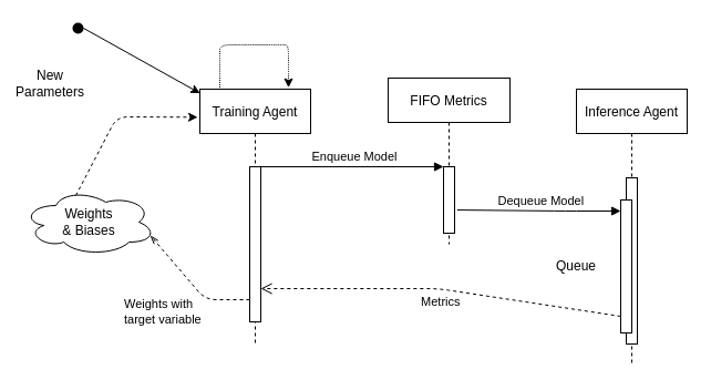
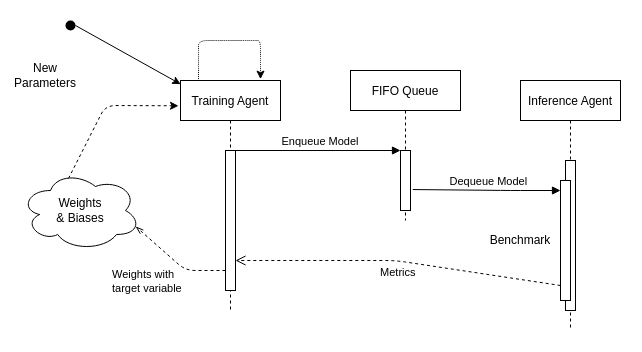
- <mxCell id="4" value="FIFO Metrics" style="shape=umlLifeline;perimeter=lifelinePerimeter;container=1;collapsible=0;recursiveResize=0;rounded=0;shadow=0;strokeWidth=1;allowArrows=0;connectable=0;" parent="1" vertex="1"><mxGeometry x="350" y="70" width="110" height="150" as="geometry" /></mxCell>
+ <mxCell id="4" value="FIFO Queue" style="shape=umlLifeline;perimeter=lifelinePerimeter;container=1;collapsible=0;recursiveResize=0;rounded=0;shadow=0;strokeWidth=1;allowArrows=0;connectable=0;" parent="1" vertex="1"><mxGeometry x="350" y="70" width="110" height="150" as="geometry" /></mxCell>
- <mxCell id="14" value="Weights &lt;br&gt;&amp;amp; Biases" style="ellipse;shape=cloud;whiteSpace=wrap;html=1;" vertex="1" parent="1"><mxGeometry x="20" y="170" width="120" height="60" as="geometry" /></mxCell>
+ <mxCell id="14" value="Weights &lt;br&gt;&amp;amp; Biases" style="ellipse;shape=cloud;whiteSpace=wrap;html=1;" vertex="1" parent="1"><mxGeometry x="20" y="170" width="120" height="80" as="geometry" /></mxCell>
- <mxCell id="18" value="Queue" style="text;html=1;strokeColor=none;fillColor=none;align=center;verticalAlign=middle;whiteSpace=wrap;rounded=0;" vertex="1" parent="1"><mxGeometry x="500" y="230" width="40" height="20" as="geometry" /></mxCell>
+ <mxCell id="18" value="Benchmark" style="text;html=1;strokeColor=none;fillColor=none;align=center;verticalAlign=middle;whiteSpace=wrap;rounded=0;" vertex="1" parent="1"><mxGeometry x="500" y="230" width="40" height="20" as="geometry" /></mxCell>
